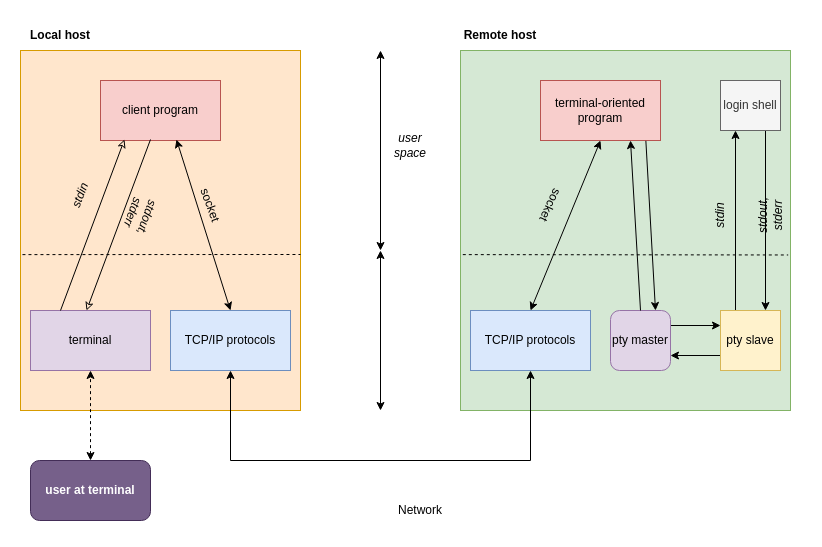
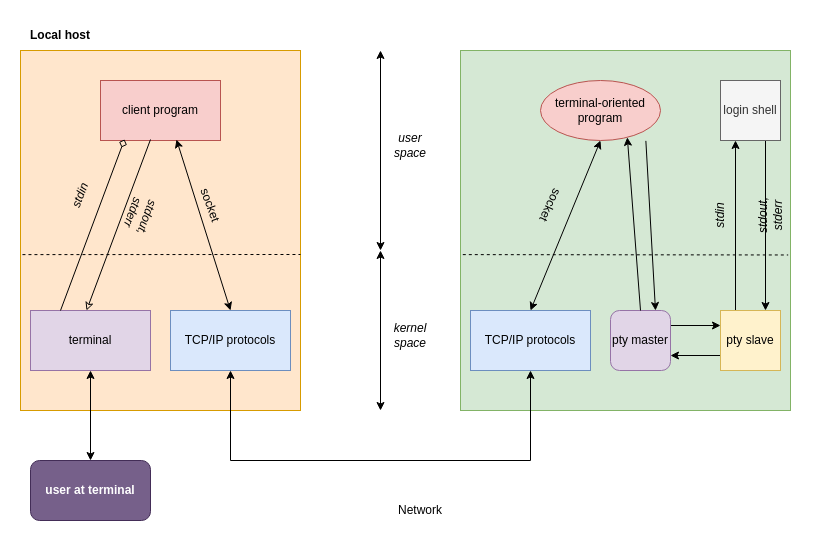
- <mxCell id="15" value="Remote host" style="text;html=1;align=center;verticalAlign=middle;whiteSpace=wrap;rounded=0;fontStyle=1" vertex="1" parent="1"><mxGeometry x="460" y="20" width="80" height="30" as="geometry" /></mxCell>
- <mxCell id="37" value="login shell" style="rounded=0;whiteSpace=wrap;html=1;fillColor=#f5f5f5;fontColor=#333333;strokeColor=#666666;" vertex="1" parent="1"><mxGeometry x="720" y="80" width="60" height="50" as="geometry" /></mxCell>
+ <mxCell id="37" value="login shell" style="rounded=0;whiteSpace=wrap;html=1;fillColor=#f5f5f5;fontColor=#333333;strokeColor=#666666;" vertex="1" parent="1"><mxGeometry x="720" y="80" width="60" height="60" as="geometry" /></mxCell>
- <mxCell id="16" value="terminal-oriented program" style="rounded=0;whiteSpace=wrap;html=1;fillColor=#f8cecc;strokeColor=#b85450;" vertex="1" parent="1"><mxGeometry x="540" y="80" width="120" height="60" as="geometry" /></mxCell>
+ <mxCell id="16" value="terminal-oriented program" style="ellipse;whiteSpace=wrap;html=1;fillColor=#f8cecc;strokeColor=#b85450;" vertex="1" parent="1"><mxGeometry x="540" y="80" width="120" height="60" as="geometry" /></mxCell>
- <mxCell id="10" value="" style="endArrow=classic;startArrow=none;html=1;rounded=0;exitX=0.25;exitY=0;exitDx=0;exitDy=0;entryX=0.2;entryY=0.983;entryDx=0;entryDy=0;entryPerimeter=0;startFill=0;endFill=0;" edge="1" parent="1" source="6" target="4"><mxGeometry width="50" height="50" relative="1" as="geometry"><mxPoint x="340" y="330" as="sourcePoint" /><mxPoint x="390" y="280" as="targetPoint" /></mxGeometry></mxCell>
+ <mxCell id="10" value="" style="endArrow=diamond;startArrow=none;html=1;rounded=0;exitX=0.25;exitY=0;exitDx=0;exitDy=0;entryX=0.2;entryY=0.983;entryDx=0;entryDy=0;entryPerimeter=0;startFill=0;endFill=0;" edge="1" parent="1" source="6" target="4"><mxGeometry width="50" height="50" relative="1" as="geometry"><mxPoint x="340" y="330" as="sourcePoint" /><mxPoint x="390" y="280" as="targetPoint" /></mxGeometry></mxCell>
+ <mxCell id="25" value="&lt;i&gt;kernel space&lt;/i&gt;" style="text;html=1;align=center;verticalAlign=middle;whiteSpace=wrap;rounded=0;" vertex="1" parent="1"><mxGeometry x="380" y="320" width="60" height="30" as="geometry" /></mxCell>
- <mxCell id="9" value="" style="endArrow=classic;startArrow=classic;html=1;rounded=0;exitX=0.5;exitY=0;exitDx=0;exitDy=0;entryX=0.5;entryY=1;entryDx=0;entryDy=0;dashed=1;" edge="1" parent="1" source="8" target="6"><mxGeometry width="50" height="50" relative="1" as="geometry"><mxPoint x="340" y="330" as="sourcePoint" /><mxPoint x="390" y="280" as="targetPoint" /></mxGeometry></mxCell>
+ <mxCell id="9" value="" style="endArrow=classic;startArrow=classic;html=1;rounded=0;exitX=0.5;exitY=0;exitDx=0;exitDy=0;entryX=0.5;entryY=1;entryDx=0;entryDy=0;" edge="1" parent="1" source="8" target="6"><mxGeometry width="50" height="50" relative="1" as="geometry"><mxPoint x="340" y="330" as="sourcePoint" /><mxPoint x="390" y="280" as="targetPoint" /></mxGeometry></mxCell>
